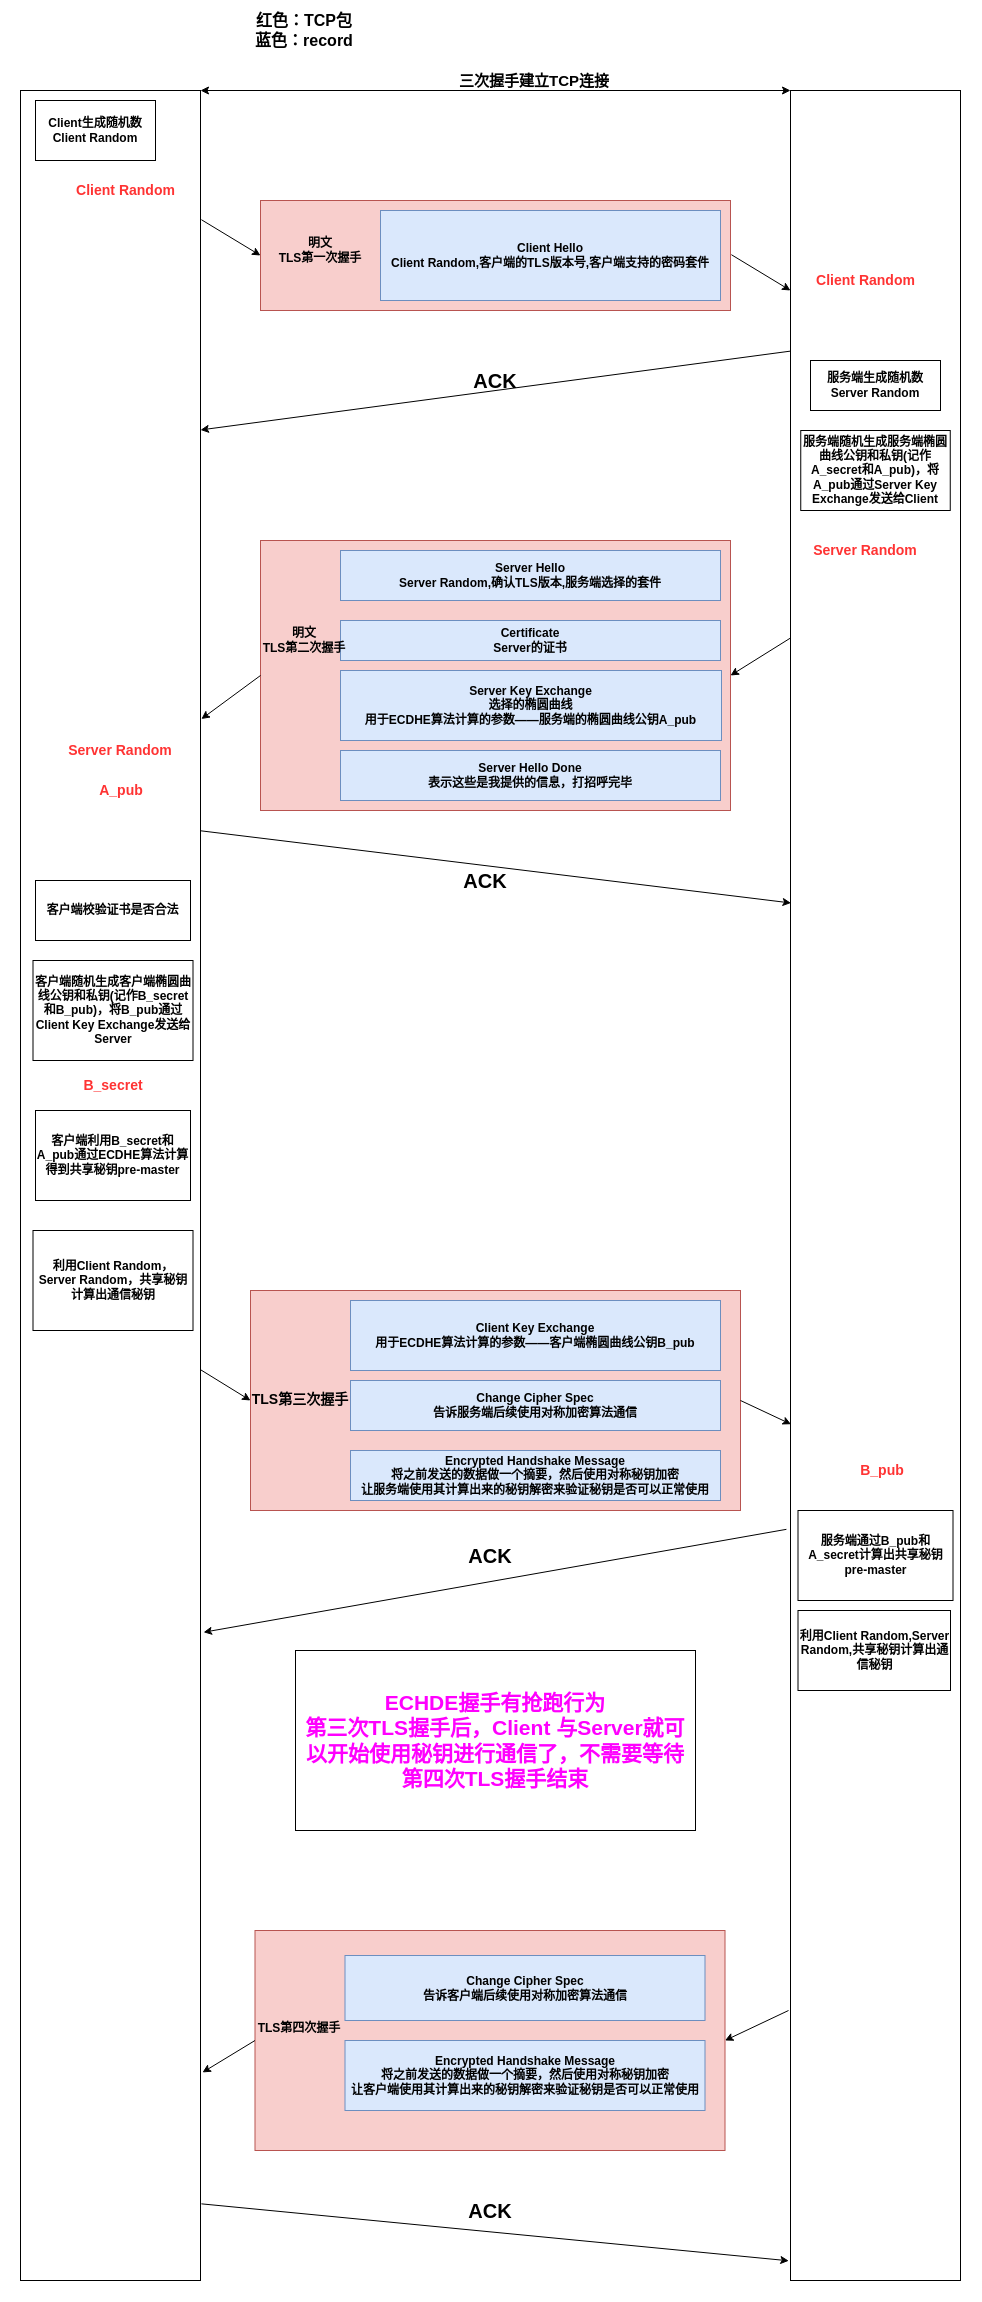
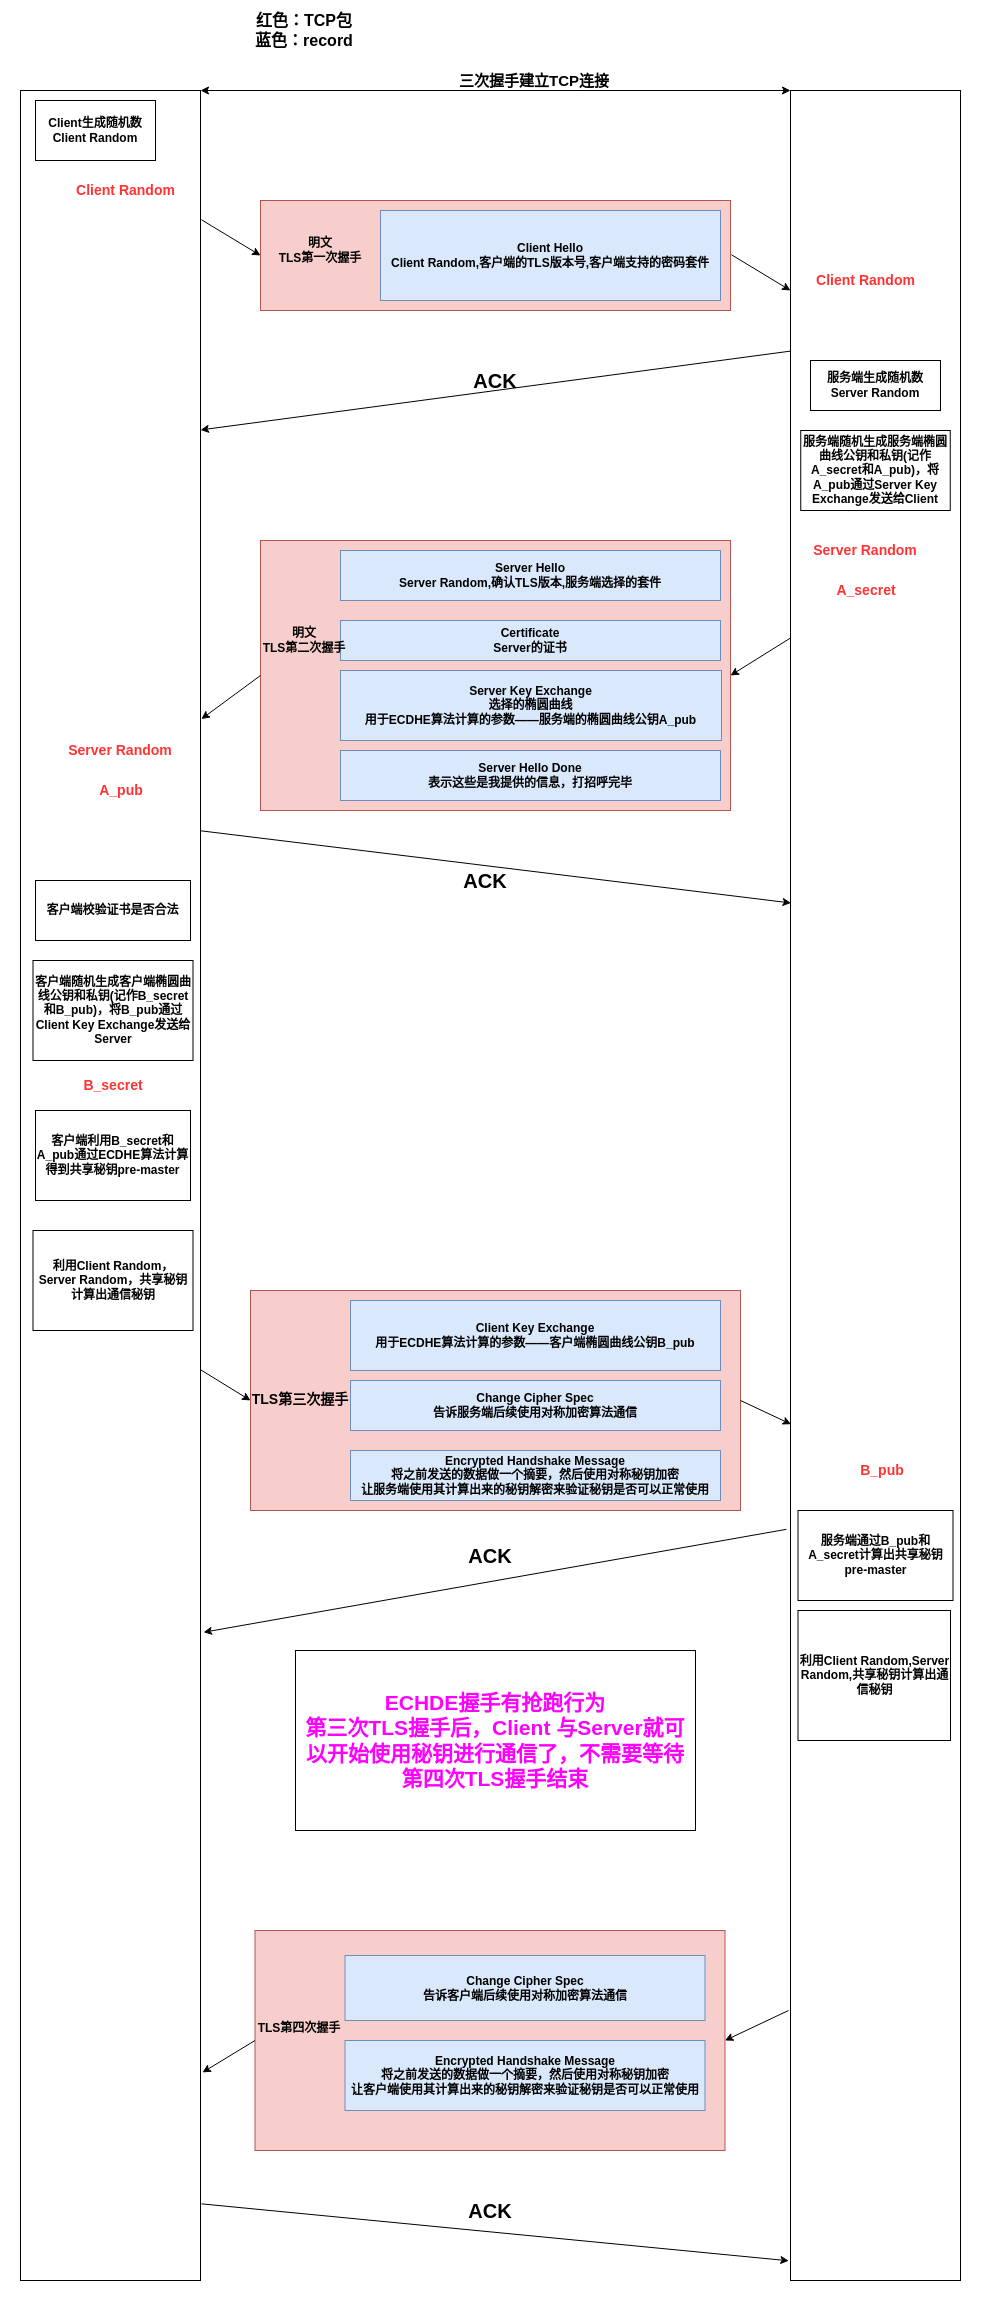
+ <mxCell id="29" value="&lt;b&gt;&lt;font style=&quot;font-size: 14px&quot; color=&quot;#ff3333&quot;&gt;A_secret&lt;/font&gt;&lt;/b&gt;" style="text;html=1;strokeColor=none;fillColor=none;align=center;verticalAlign=middle;whiteSpace=wrap;rounded=0;" parent="1" vertex="1"><mxGeometry x="807.25" y="580" width="117.5" height="20" as="geometry" /></mxCell>
- <mxCell id="37" value="&lt;b&gt;利用Client Random,Server Random,共享秘钥计算出通信秘钥&lt;/b&gt;" style="rounded=0;whiteSpace=wrap;html=1;" parent="1" vertex="1"><mxGeometry x="797.5" y="1610" width="152.5" height="80" as="geometry" /></mxCell>
+ <mxCell id="37" value="&lt;b&gt;利用Client Random,Server Random,共享秘钥计算出通信秘钥&lt;/b&gt;" style="rounded=0;whiteSpace=wrap;html=1;" parent="1" vertex="1"><mxGeometry x="797.5" y="1610" width="152.5" height="130" as="geometry" /></mxCell>
